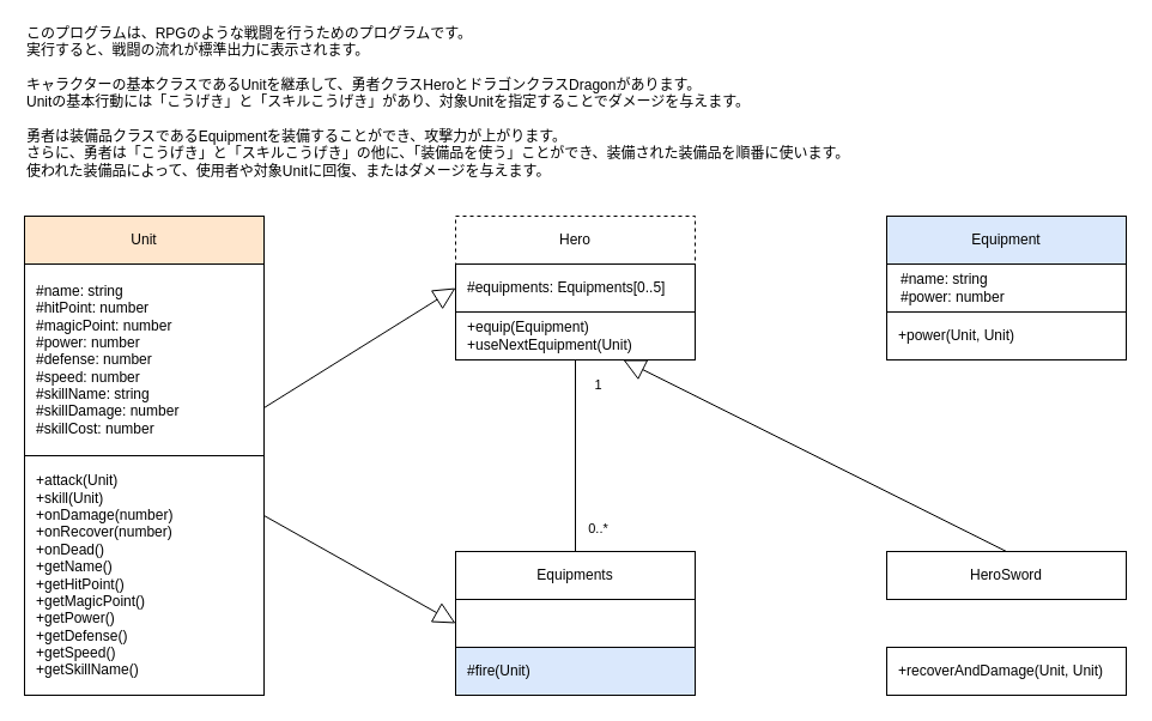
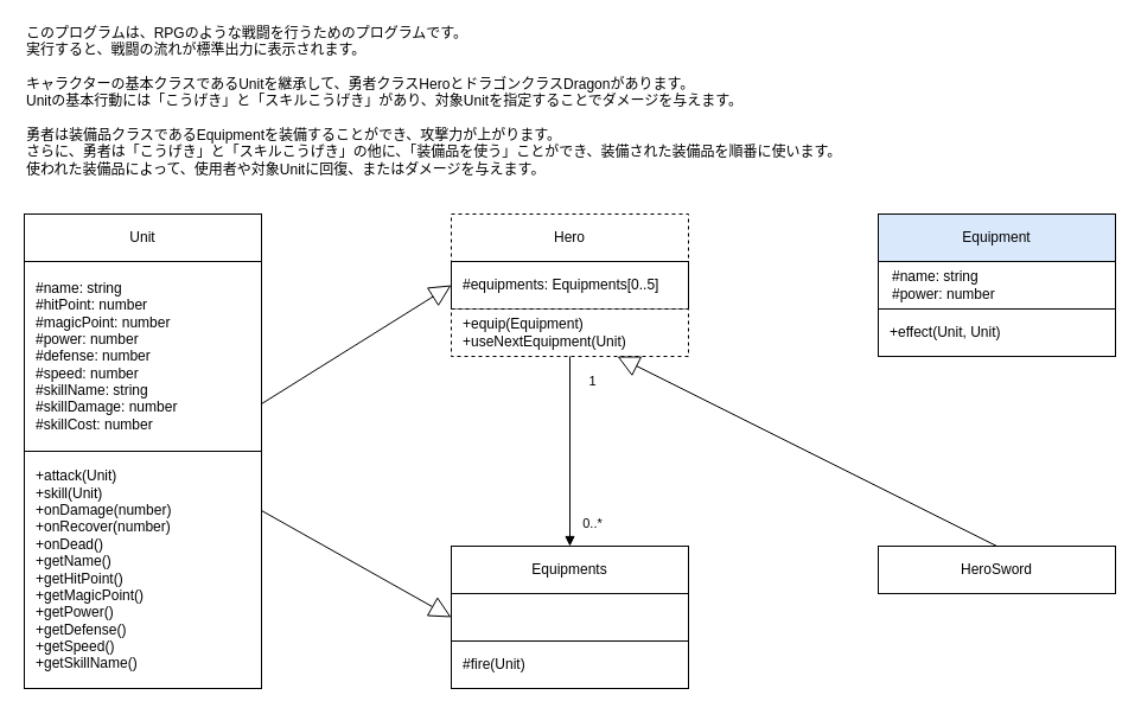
- <mxCell id="13" value="Unit" style="rounded=0;whiteSpace=wrap;html=1;fillColor=#ffe6cc;" parent="12" vertex="1"><mxGeometry width="200" height="40" as="geometry" /></mxCell>
+ <mxCell id="13" value="Unit" style="rounded=0;whiteSpace=wrap;html=1;" parent="12" vertex="1"><mxGeometry width="200" height="40" as="geometry" /></mxCell>
- <mxCell id="5" value="&lt;span&gt;+equip(Equipment)&lt;br&gt;+useNextEquipment(Unit)&lt;br&gt;&lt;/span&gt;" style="rounded=0;whiteSpace=wrap;html=1;align=left;spacing=10;" vertex="1" parent="2"><mxGeometry y="80" width="200" height="40" as="geometry" /></mxCell>
+ <mxCell id="5" value="&lt;span&gt;+equip(Equipment)&lt;br&gt;+useNextEquipment(Unit)&lt;br&gt;&lt;/span&gt;" style="rounded=0;whiteSpace=wrap;html=1;align=left;spacing=10;dashed=1;" vertex="1" parent="2"><mxGeometry y="80" width="200" height="40" as="geometry" /></mxCell>
- <mxCell id="18" value="+power(Unit, Unit)" style="rounded=0;whiteSpace=wrap;html=1;align=left;spacing=10;" vertex="1" parent="17"><mxGeometry y="80" width="200" height="40" as="geometry" /></mxCell>
+ <mxCell id="18" value="+effect(Unit, Unit)" style="rounded=0;whiteSpace=wrap;html=1;align=left;spacing=10;" vertex="1" parent="17"><mxGeometry y="80" width="200" height="40" as="geometry" /></mxCell>
- <mxCell id="9" value="" style="endArrow=none;html=1;edgeStyle=orthogonalEdgeStyle;exitX=0.5;exitY=1;exitDx=0;exitDy=0;entryX=0.5;entryY=0;entryDx=0;entryDy=0;" edge="1" parent="1" source="5" target="25"><mxGeometry relative="1" as="geometry"><mxPoint x="440" y="660" as="sourcePoint" /><mxPoint x="600" y="660" as="targetPoint" /></mxGeometry></mxCell>
+ <mxCell id="9" value="" style="endArrow=block;html=1;edgeStyle=orthogonalEdgeStyle;exitX=0.5;exitY=1;exitDx=0;exitDy=0;entryX=0.5;entryY=0;entryDx=0;entryDy=0;" edge="1" parent="1" source="5" target="25"><mxGeometry relative="1" as="geometry"><mxPoint x="440" y="660" as="sourcePoint" /><mxPoint x="600" y="660" as="targetPoint" /></mxGeometry></mxCell>
- <mxCell id="27" value="#fire(Unit)" style="rounded=0;whiteSpace=wrap;html=1;align=left;spacing=10;fillColor=#dae8fc;" vertex="1" parent="24"><mxGeometry y="80" width="200" height="40" as="geometry" /></mxCell>
+ <mxCell id="27" value="#fire(Unit)" style="rounded=0;whiteSpace=wrap;html=1;align=left;spacing=10;" vertex="1" parent="24"><mxGeometry y="80" width="200" height="40" as="geometry" /></mxCell>
- <mxCell id="23" value="+recoverAndDamage(Unit, Unit)" style="rounded=0;whiteSpace=wrap;html=1;align=left;spacing=10;" vertex="1" parent="21"><mxGeometry y="80" width="200" height="40" as="geometry" /></mxCell>
